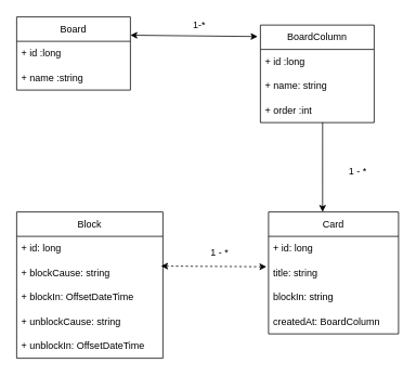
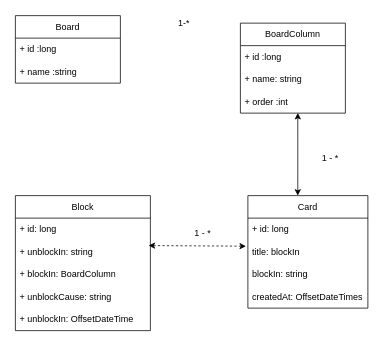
- <mxCell id="9" value="" style="endArrow=classic;startArrow=classic;html=1;rounded=0;exitX=1;exitY=0.25;exitDx=0;exitDy=0;entryX=-0.024;entryY=0.118;entryDx=0;entryDy=0;entryPerimeter=0;" edge="1" parent="1" source="2" target="5"><mxGeometry width="50" height="50" relative="1" as="geometry"><mxPoint x="260" y="250" as="sourcePoint" /><mxPoint x="320" y="200" as="targetPoint" /></mxGeometry></mxCell>
- <mxCell id="16" value="" style="endArrow=none;startArrow=classic;html=1;rounded=0;entryX=0.547;entryY=0.993;entryDx=0;entryDy=0;entryPerimeter=0;exitX=0.416;exitY=0;exitDx=0;exitDy=0;exitPerimeter=0;" edge="1" parent="1" source="10" target="8"><mxGeometry width="50" height="50" relative="1" as="geometry"><mxPoint x="240" y="240" as="sourcePoint" /><mxPoint x="290" y="190" as="targetPoint" /></mxGeometry></mxCell>
+ <mxCell id="16" value="" style="endArrow=classic;startArrow=classic;html=1;rounded=0;entryX=0.547;entryY=0.993;entryDx=0;entryDy=0;entryPerimeter=0;exitX=0.416;exitY=0;exitDx=0;exitDy=0;exitPerimeter=0;" edge="1" parent="1" source="10" target="8"><mxGeometry width="50" height="50" relative="1" as="geometry"><mxPoint x="240" y="240" as="sourcePoint" /><mxPoint x="290" y="190" as="targetPoint" /></mxGeometry></mxCell>
- <mxCell id="20" value="+ blockCause: string" style="text;strokeColor=none;fillColor=none;align=left;verticalAlign=middle;spacingLeft=4;spacingRight=4;overflow=hidden;points=[[0,0.5],[1,0.5]];portConstraint=eastwest;rotatable=0;whiteSpace=wrap;html=1;" vertex="1" parent="18"><mxGeometry y="60" width="180" height="30" as="geometry" /></mxCell>
+ <mxCell id="20" value="+ unblockIn: string" style="text;strokeColor=none;fillColor=none;align=left;verticalAlign=middle;spacingLeft=4;spacingRight=4;overflow=hidden;points=[[0,0.5],[1,0.5]];portConstraint=eastwest;rotatable=0;whiteSpace=wrap;html=1;" vertex="1" parent="18"><mxGeometry y="60" width="180" height="30" as="geometry" /></mxCell>
- <mxCell id="12" value="title: string&lt;span style=&quot;white-space: pre;&quot;&gt;&#09;&lt;/span&gt;" style="text;strokeColor=none;fillColor=none;align=left;verticalAlign=middle;spacingLeft=4;spacingRight=4;overflow=hidden;points=[[0,0.5],[1,0.5]];portConstraint=eastwest;rotatable=0;whiteSpace=wrap;html=1;" vertex="1" parent="10"><mxGeometry y="60" width="160" height="30" as="geometry" /></mxCell>
+ <mxCell id="12" value="title: blockIn&lt;span style=&quot;white-space: pre;&quot;&gt;&#09;&lt;/span&gt;" style="text;strokeColor=none;fillColor=none;align=left;verticalAlign=middle;spacingLeft=4;spacingRight=4;overflow=hidden;points=[[0,0.5],[1,0.5]];portConstraint=eastwest;rotatable=0;whiteSpace=wrap;html=1;" vertex="1" parent="10"><mxGeometry y="60" width="160" height="30" as="geometry" /></mxCell>
- <mxCell id="21" value="+ blockIn: OffsetDateTime" style="text;strokeColor=none;fillColor=none;align=left;verticalAlign=middle;spacingLeft=4;spacingRight=4;overflow=hidden;points=[[0,0.5],[1,0.5]];portConstraint=eastwest;rotatable=0;whiteSpace=wrap;html=1;" vertex="1" parent="18"><mxGeometry y="90" width="180" height="30" as="geometry" /></mxCell>
+ <mxCell id="21" value="+ blockIn: BoardColumn" style="text;strokeColor=none;fillColor=none;align=left;verticalAlign=middle;spacingLeft=4;spacingRight=4;overflow=hidden;points=[[0,0.5],[1,0.5]];portConstraint=eastwest;rotatable=0;whiteSpace=wrap;html=1;" vertex="1" parent="18"><mxGeometry y="90" width="180" height="30" as="geometry" /></mxCell>
- <mxCell id="14" value="createdAt: BoardColumn" style="text;strokeColor=none;fillColor=none;align=left;verticalAlign=middle;spacingLeft=4;spacingRight=4;overflow=hidden;points=[[0,0.5],[1,0.5]];portConstraint=eastwest;rotatable=0;whiteSpace=wrap;html=1;" vertex="1" parent="10"><mxGeometry y="120" width="160" height="30" as="geometry" /></mxCell>
+ <mxCell id="14" value="createdAt: OffsetDateTimes" style="text;strokeColor=none;fillColor=none;align=left;verticalAlign=middle;spacingLeft=4;spacingRight=4;overflow=hidden;points=[[0,0.5],[1,0.5]];portConstraint=eastwest;rotatable=0;whiteSpace=wrap;html=1;" vertex="1" parent="10"><mxGeometry y="120" width="160" height="30" as="geometry" /></mxCell>
